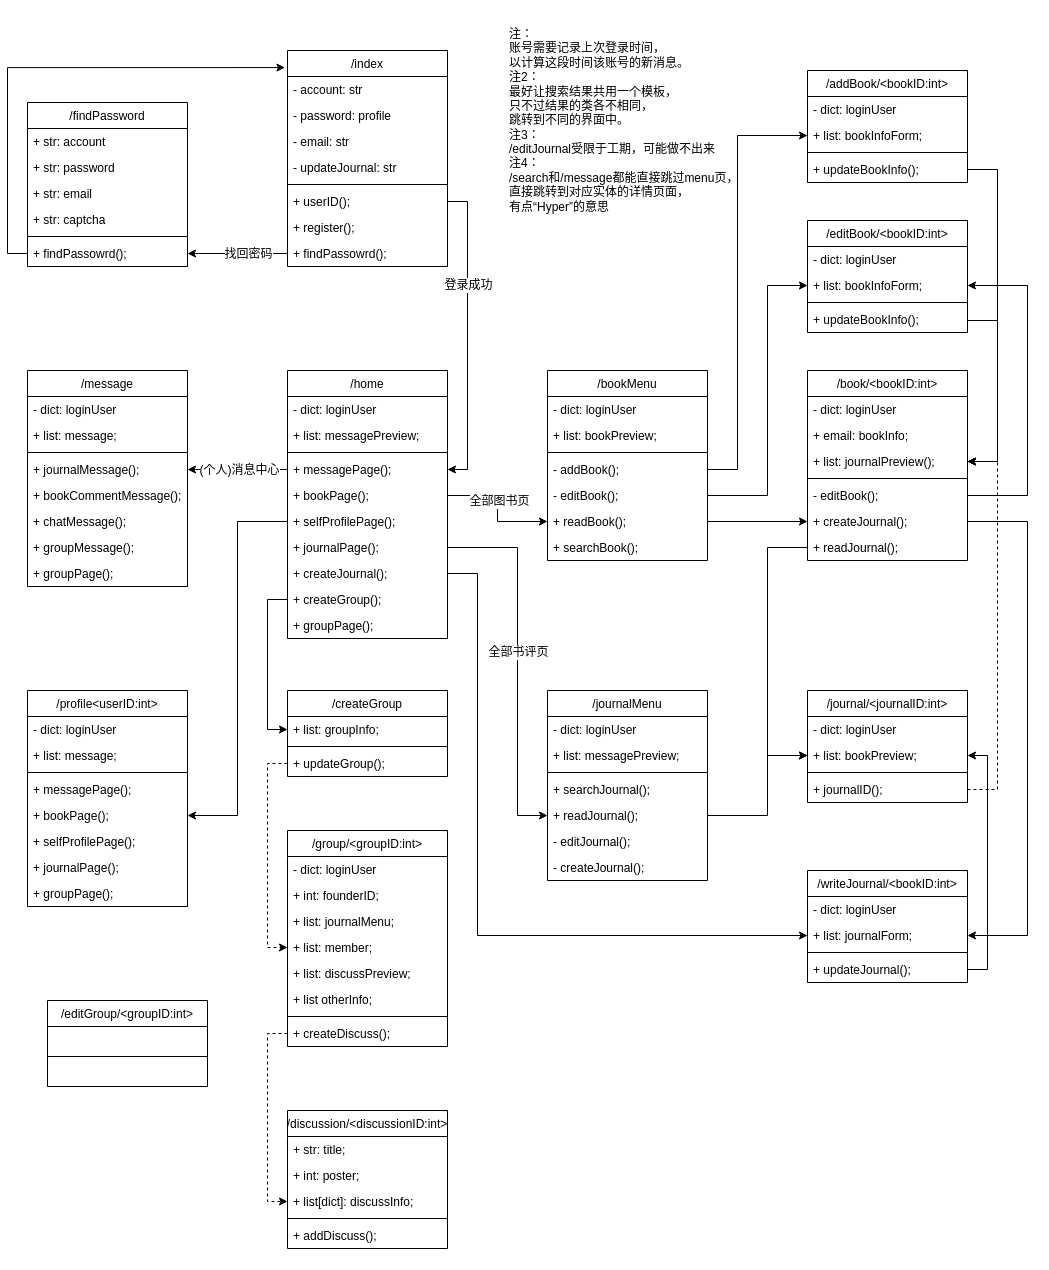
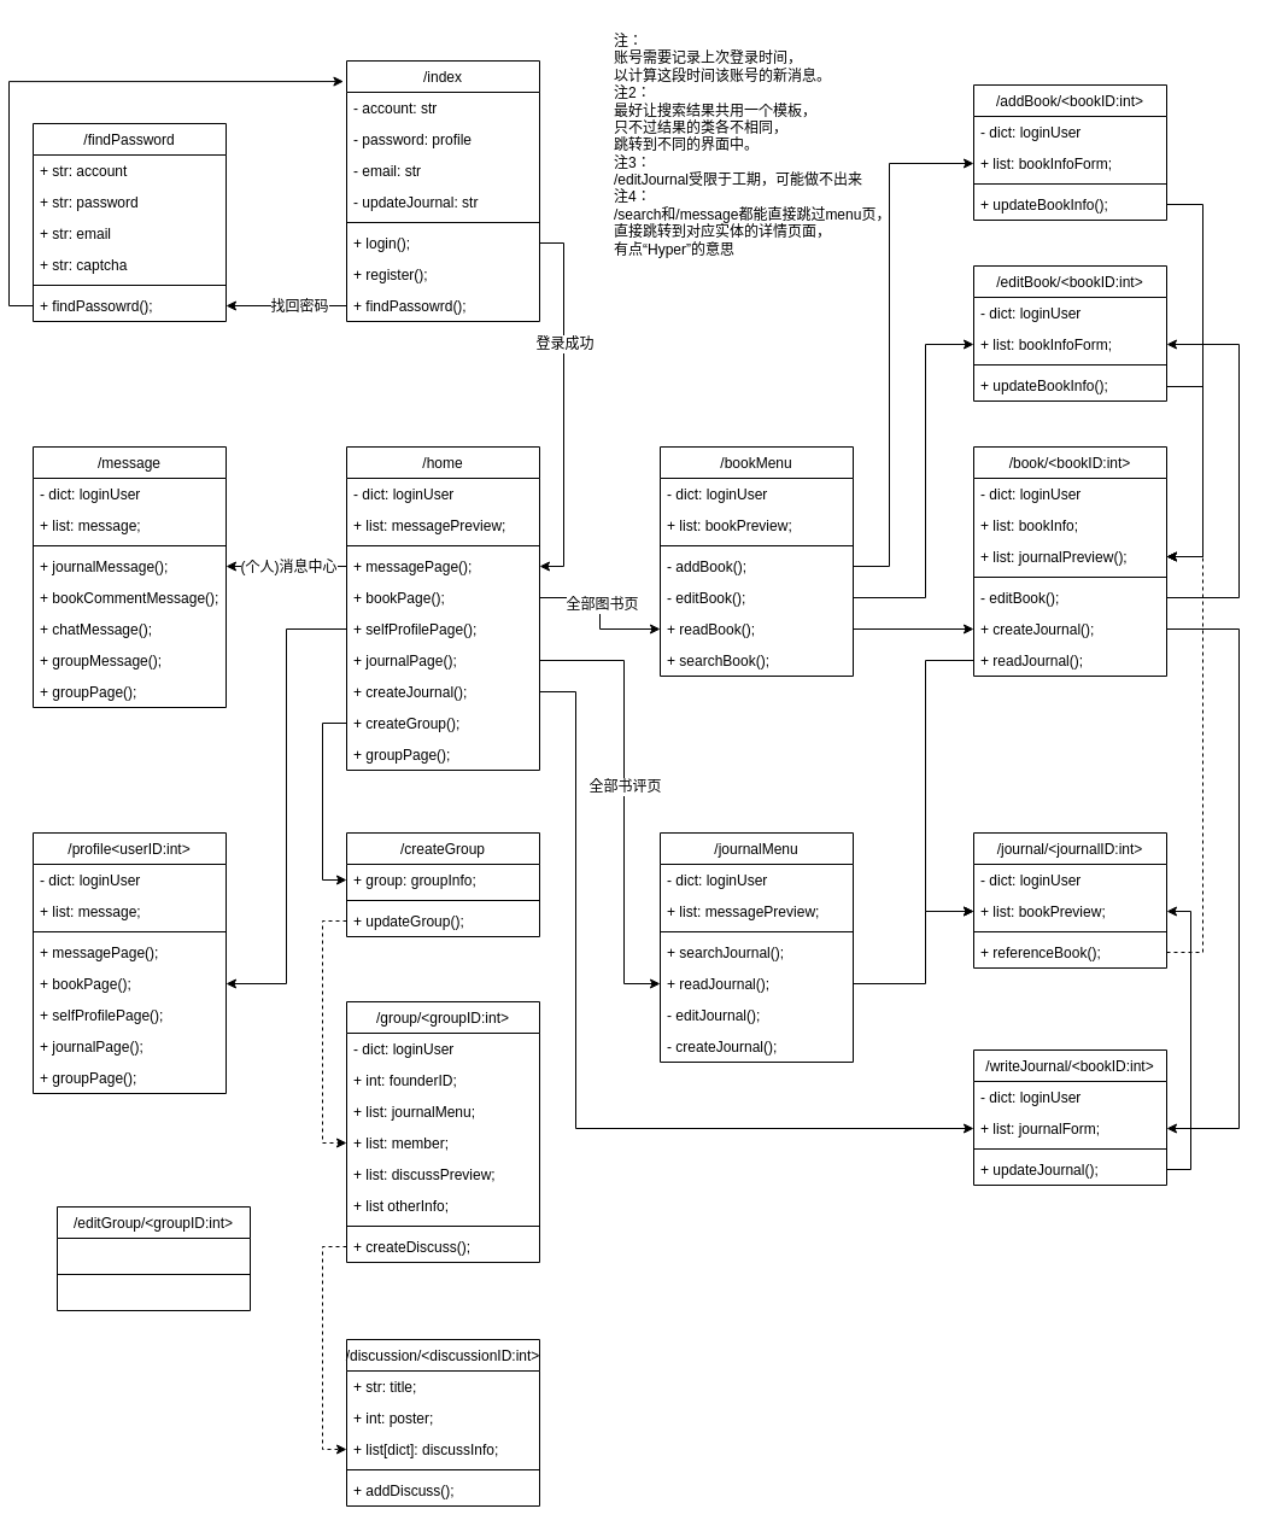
- <mxCell id="8" value="+ userID();" style="text;align=left;verticalAlign=middle;spacingLeft=4;spacingRight=4;overflow=hidden;rotatable=0;points=[[0,0.5],[1,0.5]];portConstraint=eastwest;fontFamily=Helvetica;fontSize=12;" parent="2" vertex="1"><mxGeometry y="138" width="160" height="26" as="geometry" /></mxCell>
+ <mxCell id="8" value="+ login();" style="text;align=left;verticalAlign=middle;spacingLeft=4;spacingRight=4;overflow=hidden;rotatable=0;points=[[0,0.5],[1,0.5]];portConstraint=eastwest;fontFamily=Helvetica;fontSize=12;" parent="2" vertex="1"><mxGeometry y="138" width="160" height="26" as="geometry" /></mxCell>
- <mxCell id="86" value="+ email: bookInfo;" style="text;align=left;verticalAlign=middle;spacingLeft=4;spacingRight=4;overflow=hidden;rotatable=0;points=[[0,0.5],[1,0.5]];portConstraint=eastwest;fontFamily=Helvetica;fontSize=12;" parent="84" vertex="1"><mxGeometry y="52" width="160" height="26" as="geometry" /></mxCell>
+ <mxCell id="86" value="+ list: bookInfo;" style="text;align=left;verticalAlign=middle;spacingLeft=4;spacingRight=4;overflow=hidden;rotatable=0;points=[[0,0.5],[1,0.5]];portConstraint=eastwest;fontFamily=Helvetica;fontSize=12;" parent="84" vertex="1"><mxGeometry y="52" width="160" height="26" as="geometry" /></mxCell>
- <mxCell id="125" value="+ list: groupInfo;" style="text;align=left;verticalAlign=middle;spacingLeft=4;spacingRight=4;overflow=hidden;rotatable=0;points=[[0,0.5],[1,0.5]];portConstraint=eastwest;fontFamily=Helvetica;fontSize=12;" parent="124" vertex="1"><mxGeometry y="26" width="160" height="26" as="geometry" /></mxCell>
+ <mxCell id="125" value="+ group: groupInfo;" style="text;align=left;verticalAlign=middle;spacingLeft=4;spacingRight=4;overflow=hidden;rotatable=0;points=[[0,0.5],[1,0.5]];portConstraint=eastwest;fontFamily=Helvetica;fontSize=12;" parent="124" vertex="1"><mxGeometry y="26" width="160" height="26" as="geometry" /></mxCell>
- <mxCell id="105" value="+ journalID();" style="text;align=left;verticalAlign=middle;spacingLeft=4;spacingRight=4;overflow=hidden;rotatable=0;points=[[0,0.5],[1,0.5]];portConstraint=eastwest;fontFamily=Helvetica;fontSize=12;" parent="101" vertex="1"><mxGeometry y="86" width="160" height="26" as="geometry" /></mxCell>
+ <mxCell id="105" value="+ referenceBook();" style="text;align=left;verticalAlign=middle;spacingLeft=4;spacingRight=4;overflow=hidden;rotatable=0;points=[[0,0.5],[1,0.5]];portConstraint=eastwest;fontFamily=Helvetica;fontSize=12;" parent="101" vertex="1"><mxGeometry y="86" width="160" height="26" as="geometry" /></mxCell>
